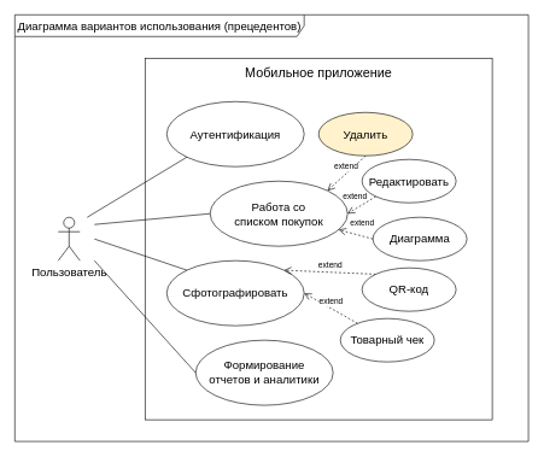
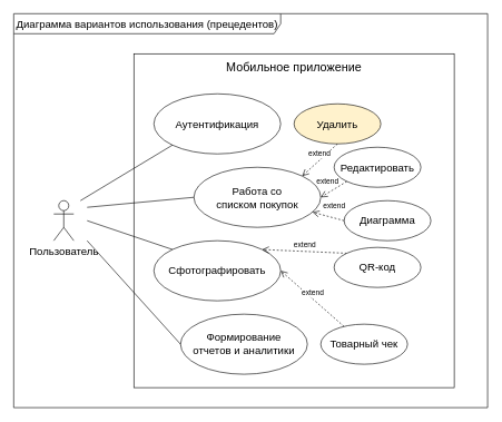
- <mxCell id="19" value="&lt;span style=&quot;font-size: 16px&quot;&gt;Товарный чек&lt;/span&gt;" style="ellipse;whiteSpace=wrap;html=1;" parent="1" vertex="1"><mxGeometry x="470" y="440" width="130" height="60" as="geometry" /></mxCell>
+ <mxCell id="19" value="&lt;span style=&quot;font-size: 16px&quot;&gt;Товарный чек&lt;/span&gt;" style="ellipse;whiteSpace=wrap;html=1;" parent="1" vertex="1"><mxGeometry x="480" y="485" width="130" height="60" as="geometry" /></mxCell>
